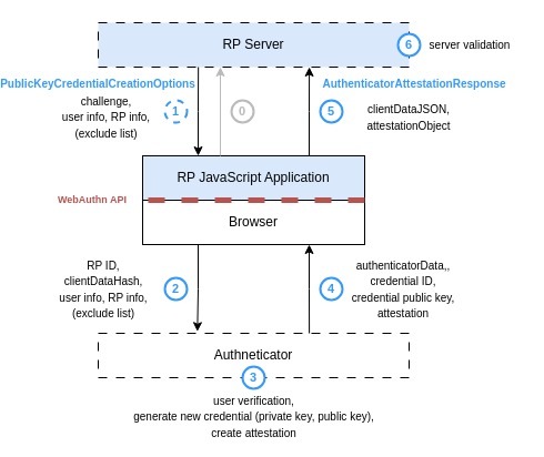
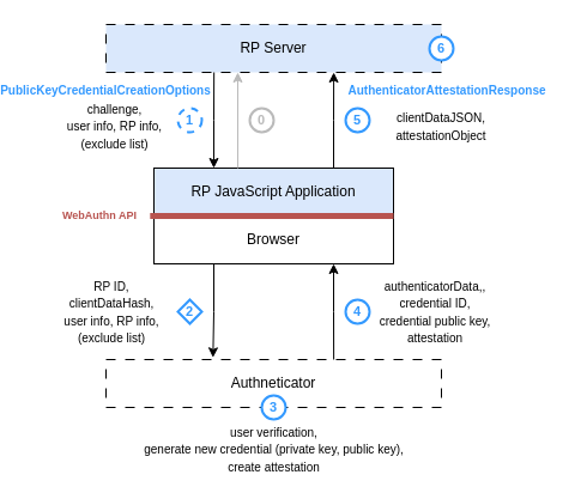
- <mxCell id="24" value="&lt;span style=&quot;font-size: 10px;&quot;&gt;server validation&lt;/span&gt;" style="text;html=1;align=center;verticalAlign=middle;whiteSpace=wrap;rounded=0;" parent="1" vertex="1"><mxGeometry x="350" y="25" width="90" height="30" as="geometry" /></mxCell>
- <mxCell id="11" value="" style="endArrow=none;dashed=1;html=1;strokeWidth=5;rounded=0;exitX=1;exitY=1;exitDx=0;exitDy=0;fillColor=#f8cecc;strokeColor=#b85450;curved=0;entryX=-0.016;entryY=-0.003;entryDx=0;entryDy=0;entryPerimeter=0;" parent="1" source="2" target="5" edge="1"><mxGeometry width="50" height="50" relative="1" as="geometry"><mxPoint x="80" y="180" as="sourcePoint" /><mxPoint x="60" y="180" as="targetPoint" /></mxGeometry></mxCell>
+ <mxCell id="11" value="" style="endArrow=none;dashed=0;html=1;strokeWidth=5;rounded=0;exitX=1;exitY=1;exitDx=0;exitDy=0;fillColor=#f8cecc;strokeColor=#b85450;curved=0;entryX=-0.016;entryY=-0.003;entryDx=0;entryDy=0;entryPerimeter=0;" parent="1" source="2" target="5" edge="1"><mxGeometry width="50" height="50" relative="1" as="geometry"><mxPoint x="80" y="180" as="sourcePoint" /><mxPoint x="60" y="180" as="targetPoint" /></mxGeometry></mxCell>
- <mxCell id="13" value="&lt;font&gt;2&lt;/font&gt;" style="ellipse;whiteSpace=wrap;html=1;fillColor=default;strokeColor=#3399FF;strokeWidth=2;fontColor=#3399FF;fontSize=11;verticalAlign=middle;fontStyle=1" parent="1" vertex="1"><mxGeometry x="120" y="250" width="20" height="20" as="geometry" /></mxCell>
+ <mxCell id="13" value="&lt;font&gt;2&lt;/font&gt;" style="rhombus;whiteSpace=wrap;html=1;fillColor=default;strokeColor=#3399FF;strokeWidth=2;fontColor=#3399FF;fontSize=11;verticalAlign=middle;fontStyle=1;" parent="1" vertex="1"><mxGeometry x="120" y="250" width="20" height="20" as="geometry" /></mxCell>
